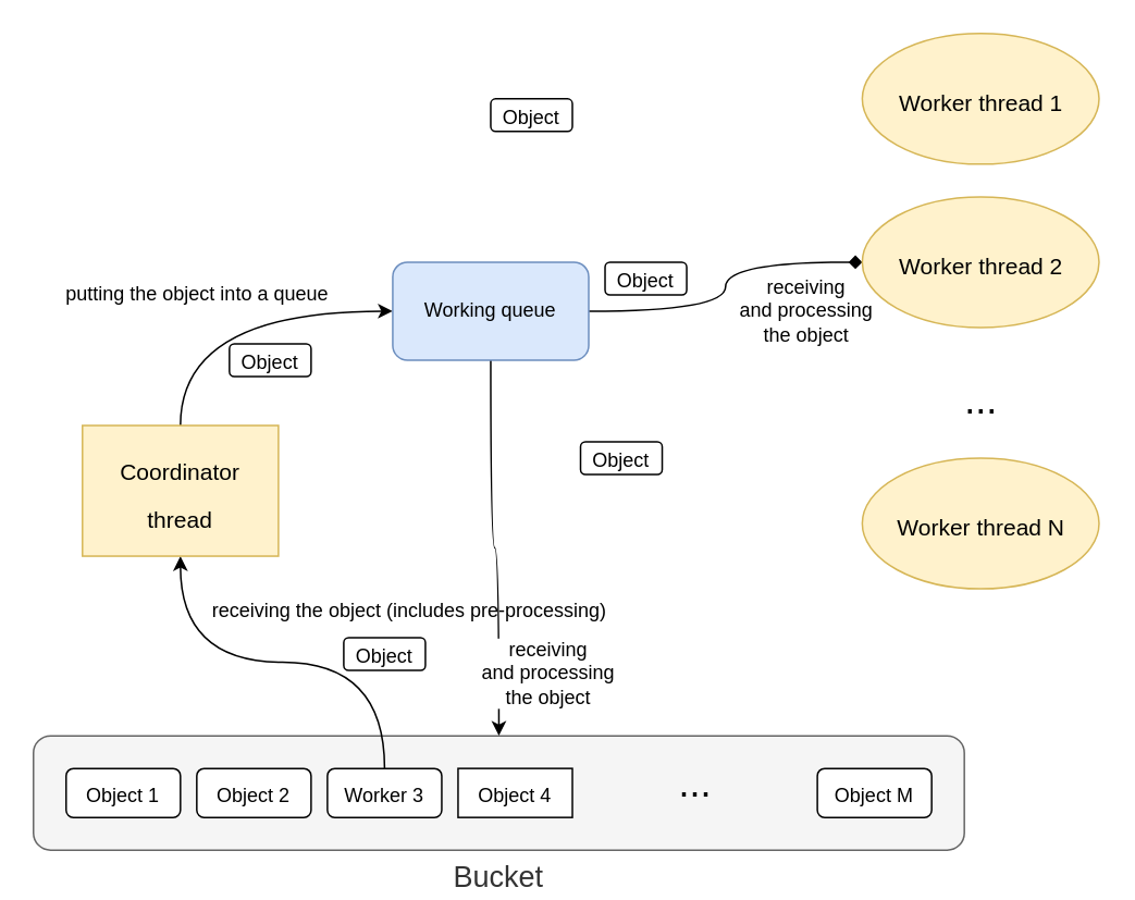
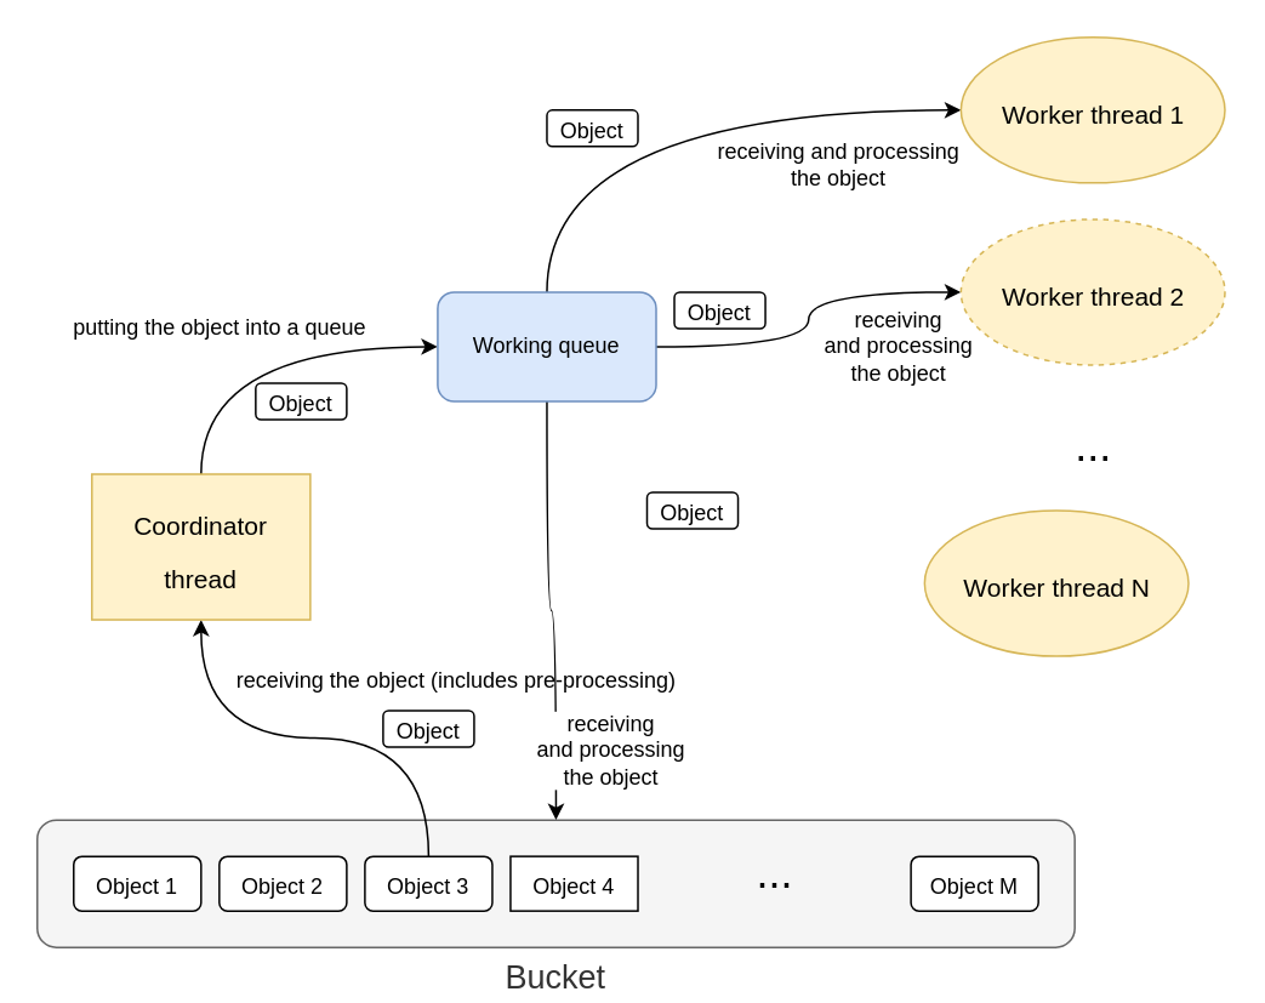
+ <mxCell id="12" value="receiving and processing&lt;br&gt;the object" style="edgeStyle=orthogonalEdgeStyle;curved=1;rounded=0;orthogonalLoop=1;jettySize=auto;html=1;exitX=0.5;exitY=0;exitDx=0;exitDy=0;entryX=0;entryY=0.5;entryDx=0;entryDy=0;fontSize=12;" edge="1" parent="1" source="15" target="16"><mxGeometry x="0.588" y="-30" relative="1" as="geometry"><mxPoint as="offset" /></mxGeometry></mxCell>
- <mxCell id="13" value="receiving &lt;br&gt;and processing &lt;br&gt;the object" style="edgeStyle=orthogonalEdgeStyle;curved=1;rounded=0;orthogonalLoop=1;jettySize=auto;html=1;exitX=1;exitY=0.5;exitDx=0;exitDy=0;entryX=0;entryY=0.5;entryDx=0;entryDy=0;fontSize=12;endArrow=diamond;" edge="1" parent="1" source="15" target="17"><mxGeometry x="0.655" y="-30" relative="1" as="geometry"><mxPoint as="offset" /></mxGeometry></mxCell>
+ <mxCell id="13" value="receiving &lt;br&gt;and processing &lt;br&gt;the object" style="edgeStyle=orthogonalEdgeStyle;curved=1;rounded=0;orthogonalLoop=1;jettySize=auto;html=1;exitX=1;exitY=0.5;exitDx=0;exitDy=0;entryX=0;entryY=0.5;entryDx=0;entryDy=0;fontSize=12;" edge="1" parent="1" source="15" target="17"><mxGeometry x="0.655" y="-30" relative="1" as="geometry"><mxPoint as="offset" /></mxGeometry></mxCell>
- <mxCell id="17" value="&lt;span style=&quot;font-size: 14px&quot;&gt;Worker thread 2&lt;/span&gt;" style="ellipse;whiteSpace=wrap;html=1;fontSize=24;fillColor=#fff2cc;strokeColor=#d6b656;" vertex="1" parent="1"><mxGeometry x="527.5" y="120" width="145" height="80" as="geometry" /></mxCell>
+ <mxCell id="17" value="&lt;span style=&quot;font-size: 14px&quot;&gt;Worker thread 2&lt;/span&gt;" style="ellipse;whiteSpace=wrap;html=1;fontSize=24;fillColor=#fff2cc;strokeColor=#d6b656;dashed=1;" vertex="1" parent="1"><mxGeometry x="527.5" y="120" width="145" height="80" as="geometry" /></mxCell>
- <mxCell id="19" value="&lt;span style=&quot;font-size: 14px&quot;&gt;Worker thread N&lt;/span&gt;" style="ellipse;whiteSpace=wrap;html=1;fontSize=24;fillColor=#fff2cc;strokeColor=#d6b656;" vertex="1" parent="1"><mxGeometry x="527.5" y="280" width="145" height="80" as="geometry" /></mxCell>
+ <mxCell id="19" value="&lt;span style=&quot;font-size: 14px&quot;&gt;Worker thread N&lt;/span&gt;" style="ellipse;whiteSpace=wrap;html=1;fontSize=24;fillColor=#fff2cc;strokeColor=#d6b656;" vertex="1" parent="1"><mxGeometry x="507.5" y="280" width="145" height="80" as="geometry" /></mxCell>
- <mxCell id="6" value="&lt;font style=&quot;font-size: 12px&quot;&gt;Worker 3&lt;/font&gt;" style="rounded=1;whiteSpace=wrap;html=1;fontSize=18;" vertex="1" parent="1"><mxGeometry x="200" y="470" width="70" height="30" as="geometry" /></mxCell>
+ <mxCell id="6" value="&lt;font style=&quot;font-size: 12px&quot;&gt;Object 3&lt;/font&gt;" style="rounded=1;whiteSpace=wrap;html=1;fontSize=18;" vertex="1" parent="1"><mxGeometry x="200" y="470" width="70" height="30" as="geometry" /></mxCell>
